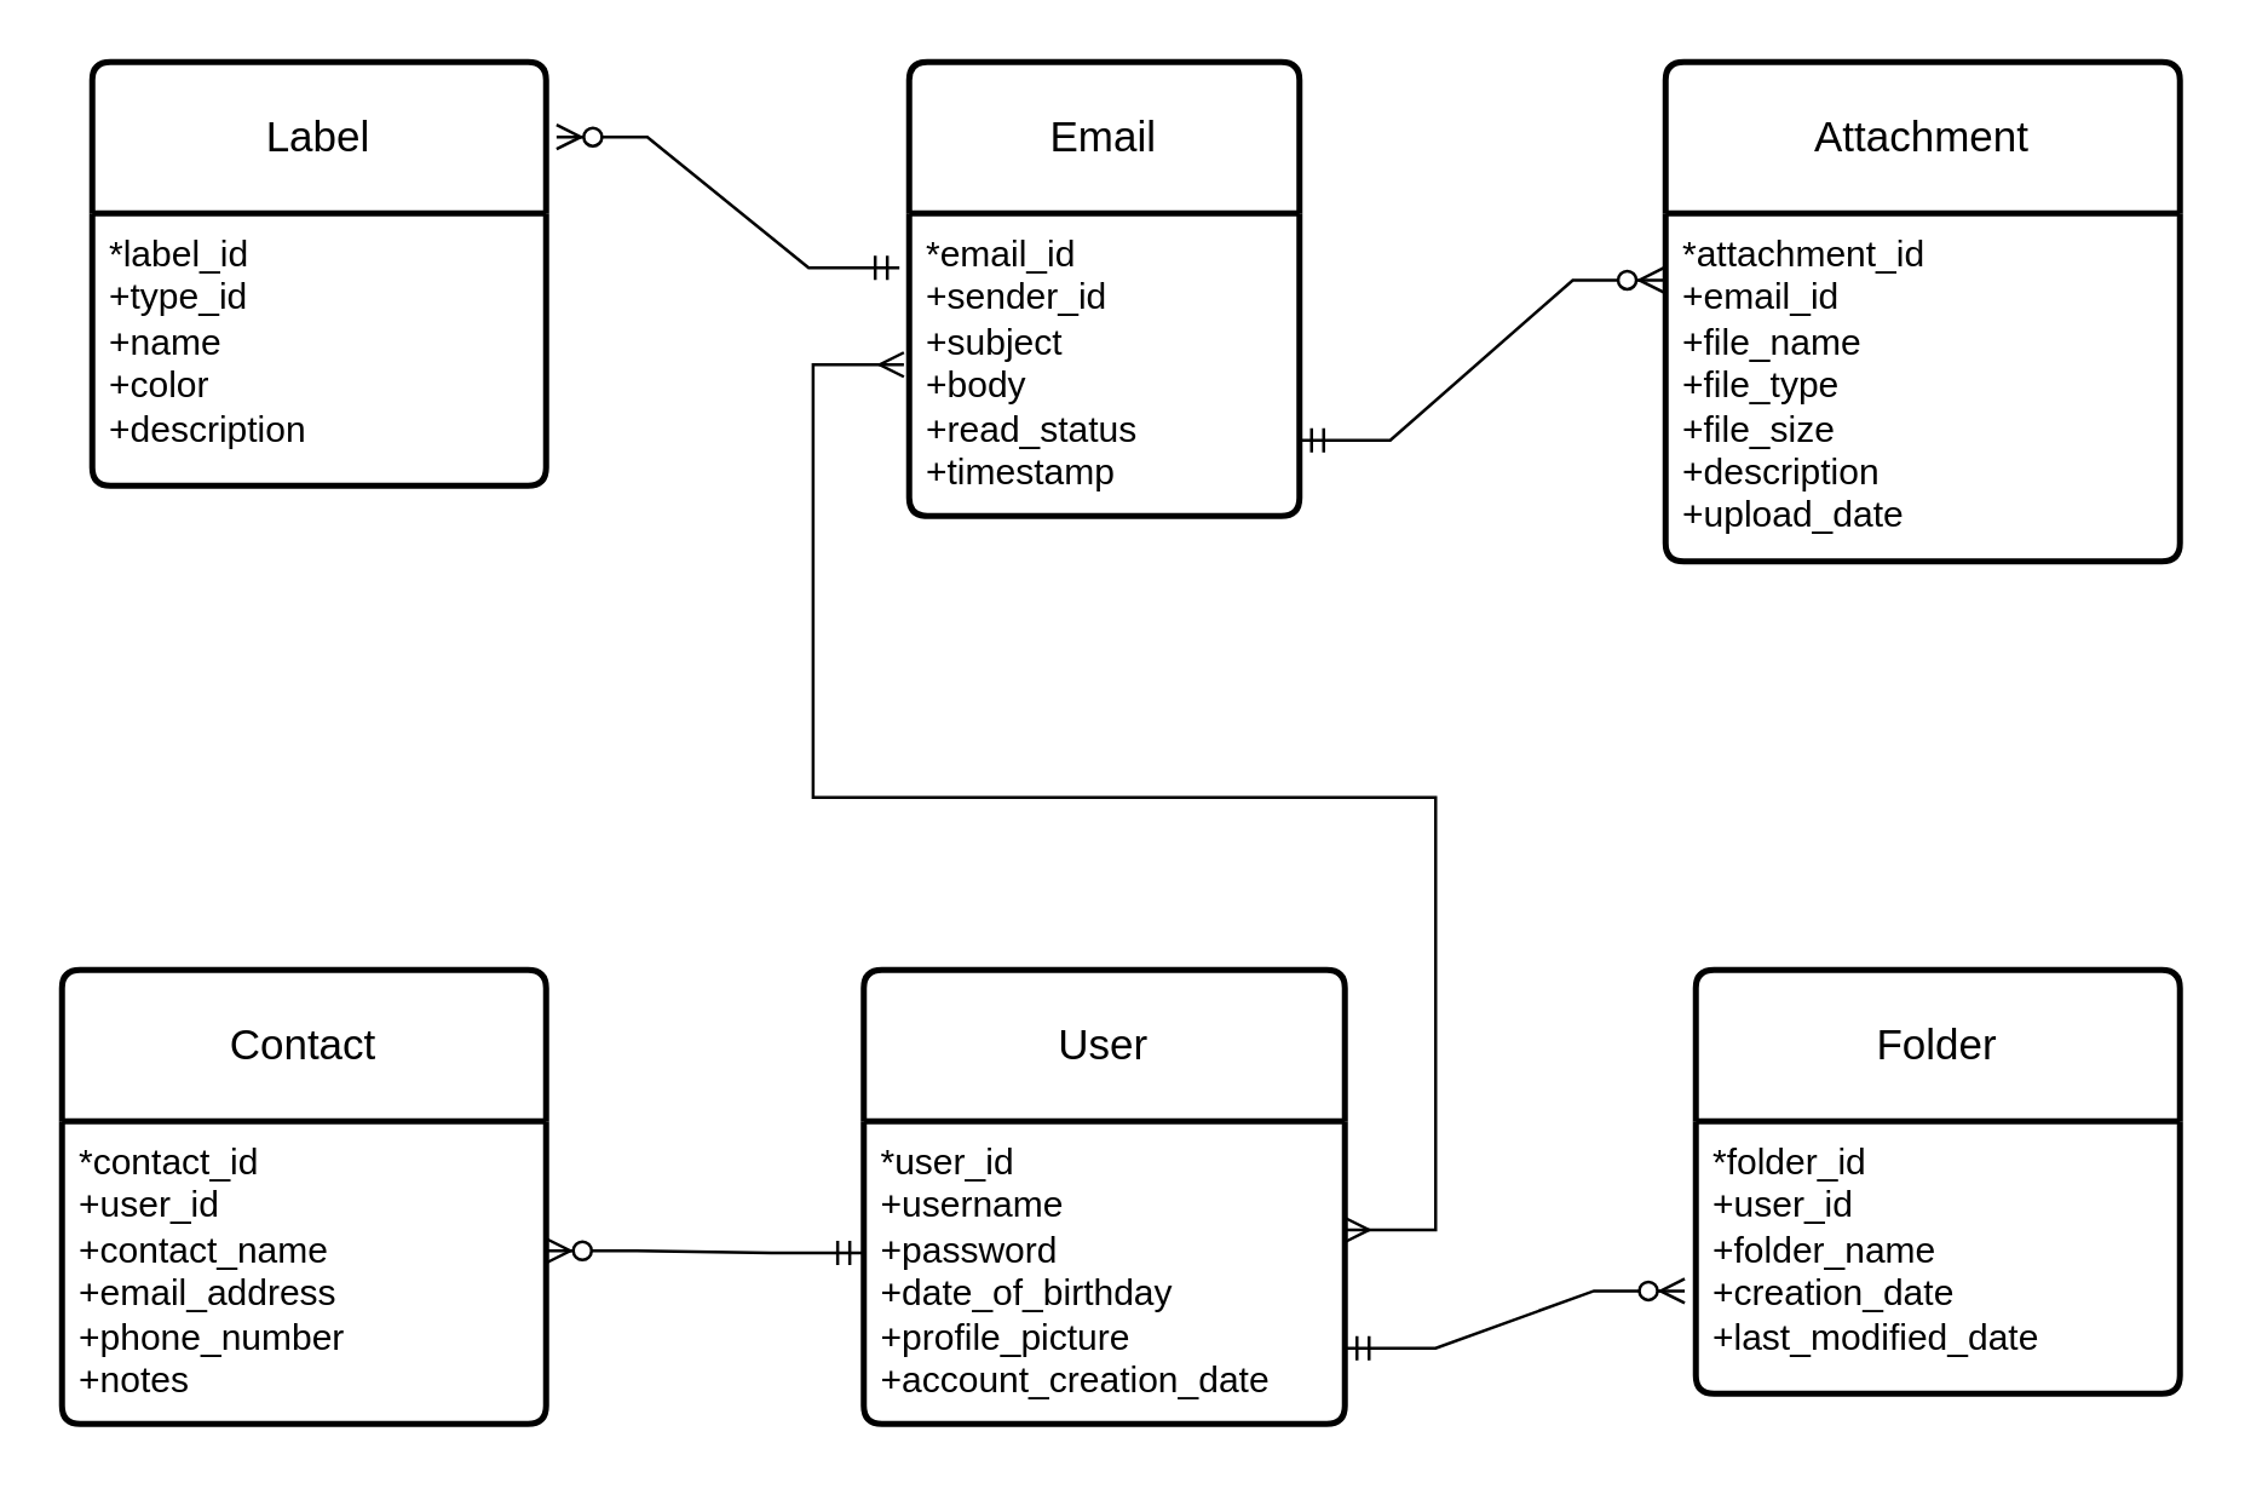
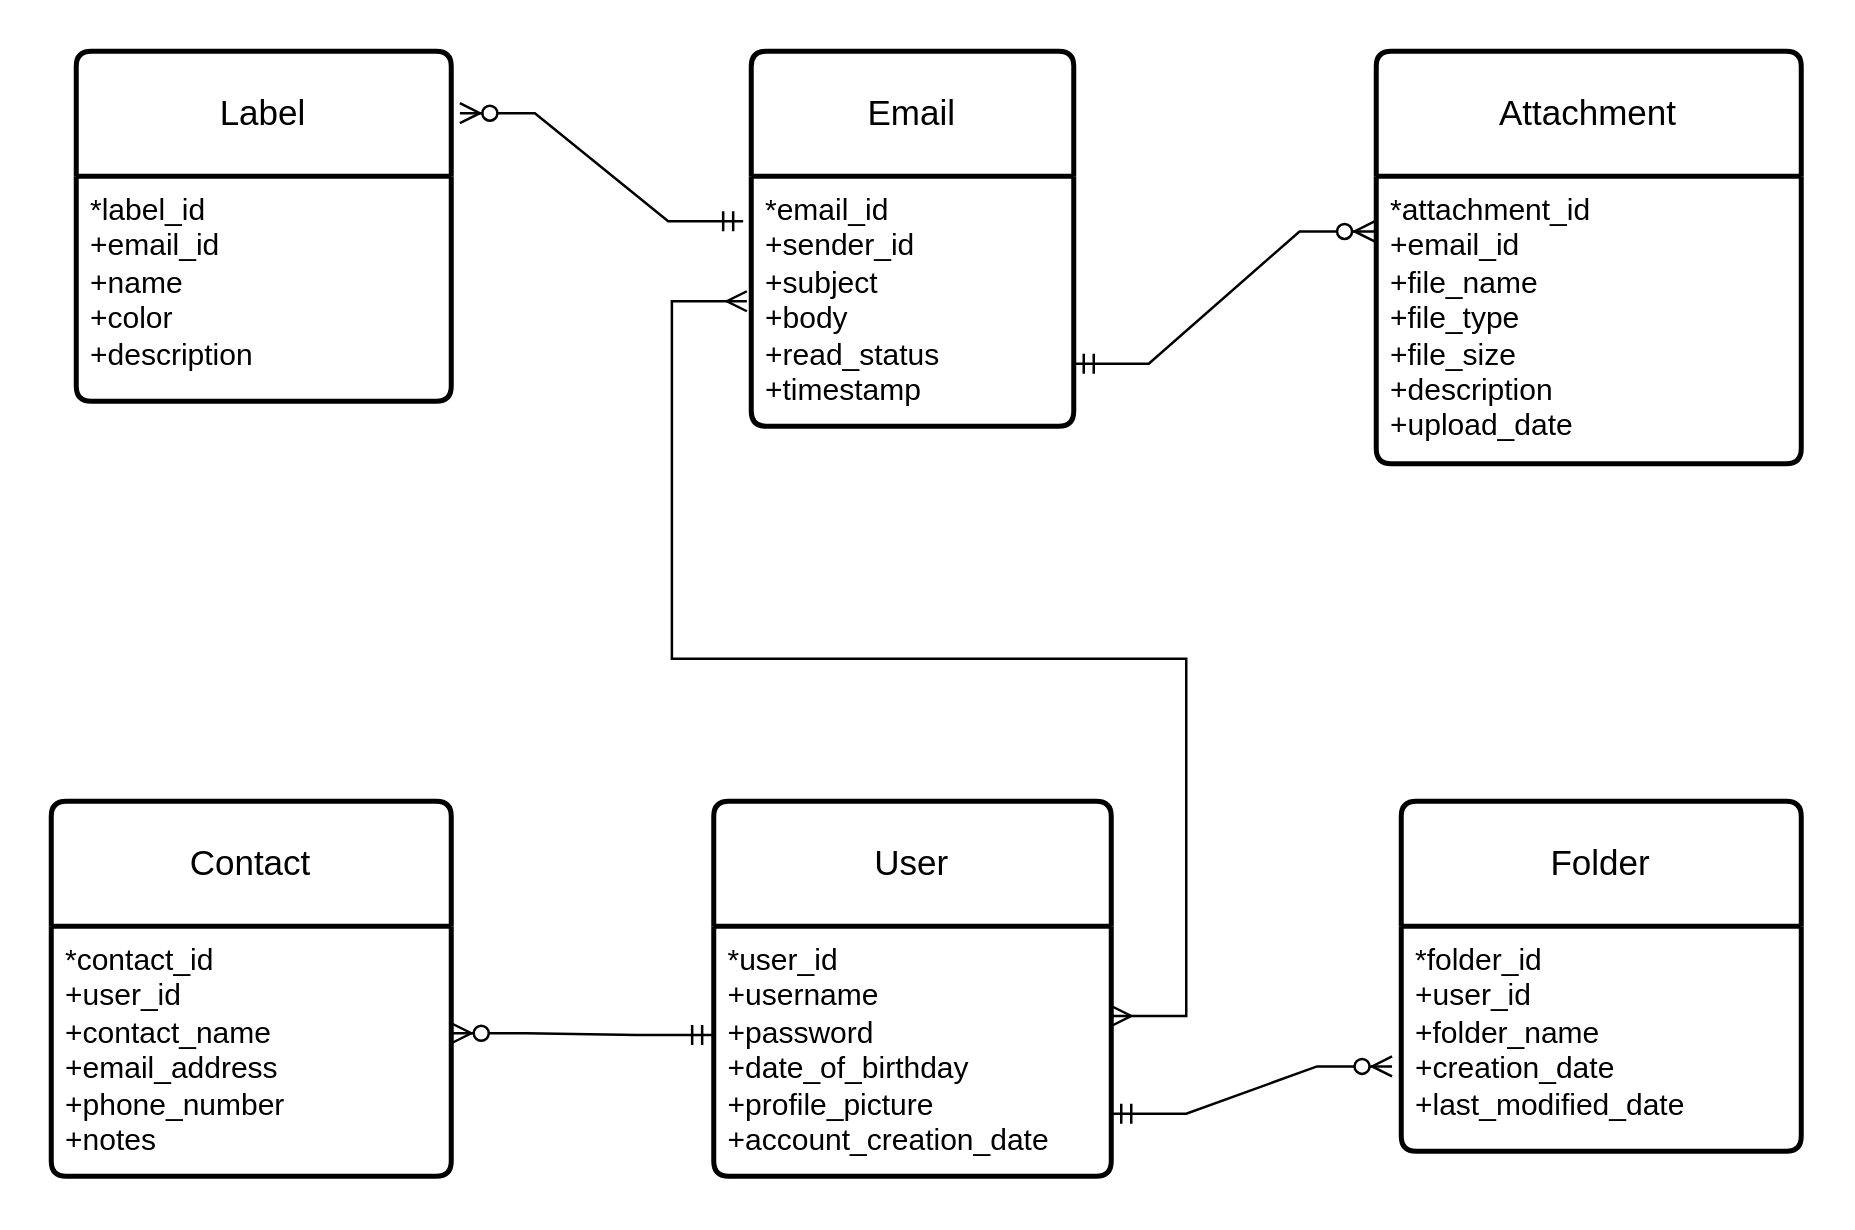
- <mxCell id="11" value="*label_id&lt;br&gt;+type_id&lt;br&gt;+name&lt;br&gt;+color&lt;br&gt;+description" style="align=left;strokeColor=none;fillColor=none;spacingLeft=4;fontSize=12;verticalAlign=top;resizable=0;rotatable=0;part=1;html=1;" vertex="1" parent="10"><mxGeometry y="50" width="150" height="90" as="geometry" /></mxCell>
+ <mxCell id="11" value="*label_id&lt;br&gt;+email_id&lt;br&gt;+name&lt;br&gt;+color&lt;br&gt;+description" style="align=left;strokeColor=none;fillColor=none;spacingLeft=4;fontSize=12;verticalAlign=top;resizable=0;rotatable=0;part=1;html=1;" vertex="1" parent="10"><mxGeometry y="50" width="150" height="90" as="geometry" /></mxCell>
